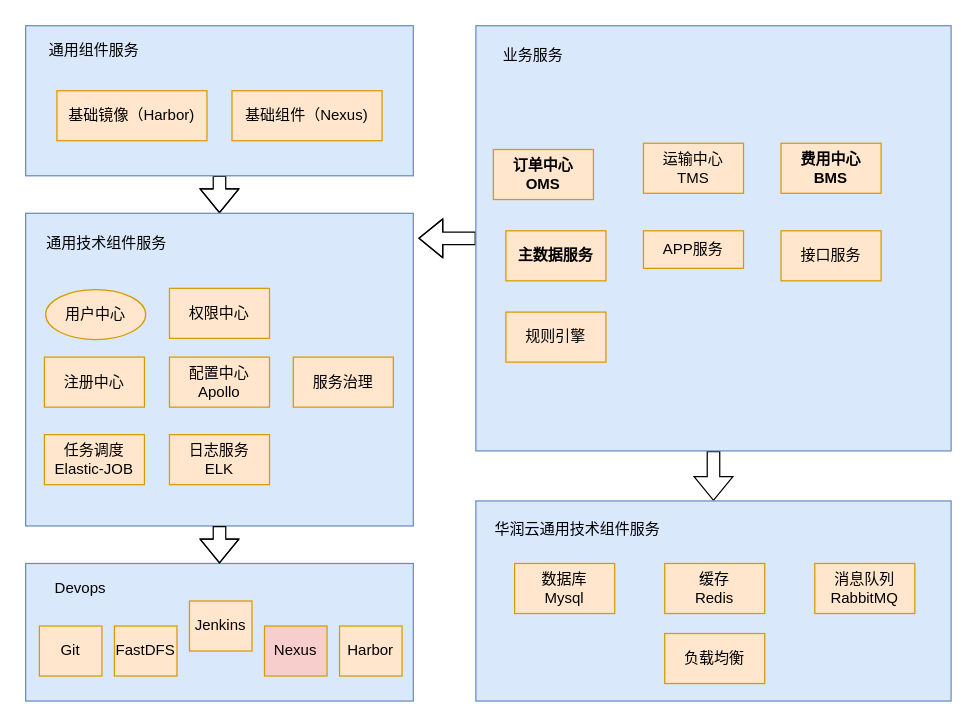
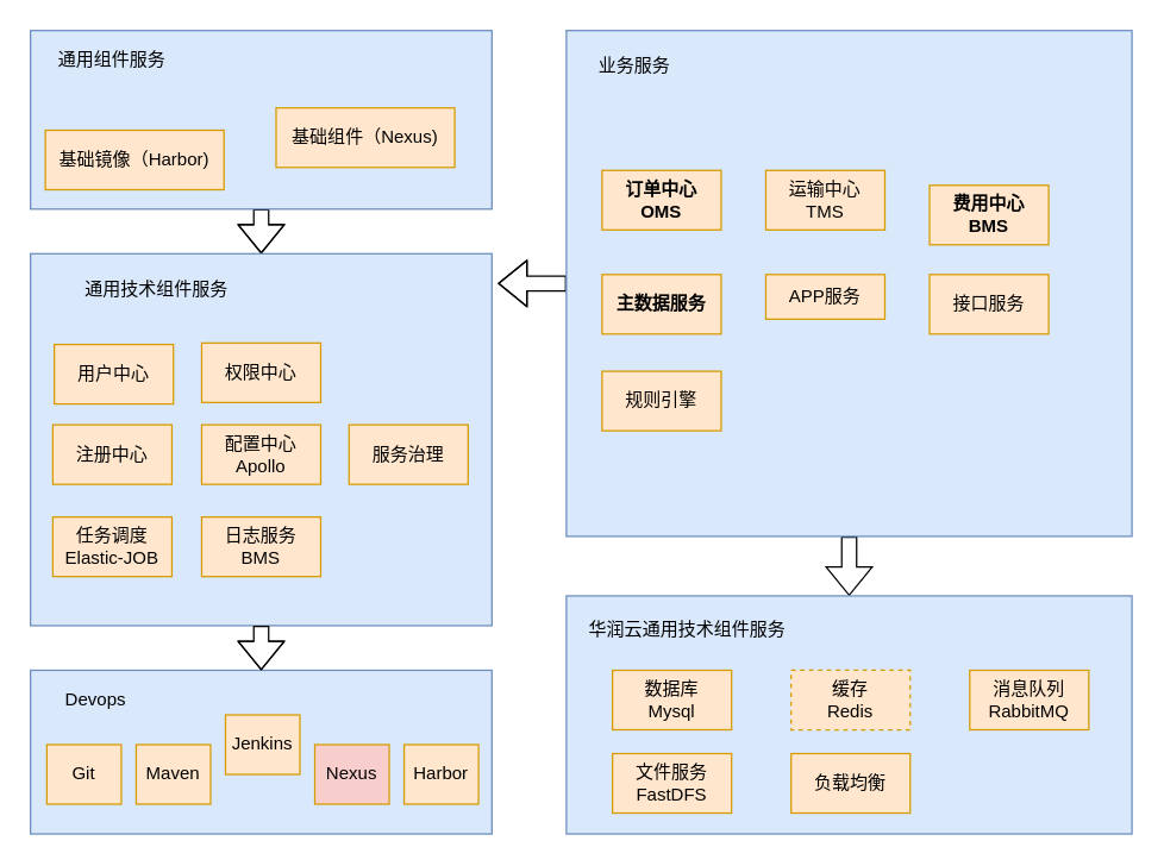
- <mxCell id="11" value="基础镜像（Harbor)" style="rounded=0;whiteSpace=wrap;html=1;shadow=0;strokeColor=#d79b00;fillColor=#ffe6cc;" parent="8" vertex="1"><mxGeometry x="25" y="52" width="120" height="40" as="geometry" /></mxCell>
+ <mxCell id="11" value="基础镜像（Harbor)" style="rounded=0;whiteSpace=wrap;html=1;shadow=0;strokeColor=#d79b00;fillColor=#ffe6cc;" parent="8" vertex="1"><mxGeometry x="10" y="67" width="120" height="40" as="geometry" /></mxCell>
- <mxCell id="41" value="费用中心&lt;br&gt;BMS" style="rounded=0;whiteSpace=wrap;html=1;shadow=0;strokeColor=#d79b00;fillColor=#ffe6cc;fontStyle=1" vertex="1" parent="1"><mxGeometry x="624" y="114" width="80" height="40" as="geometry" /></mxCell>
+ <mxCell id="41" value="费用中心&lt;br&gt;BMS" style="rounded=0;whiteSpace=wrap;html=1;shadow=0;strokeColor=#d79b00;fillColor=#ffe6cc;fontStyle=1" vertex="1" parent="1"><mxGeometry x="624" y="124" width="80" height="40" as="geometry" /></mxCell>
- <mxCell id="38" value="订单中心&lt;br&gt;OMS" style="rounded=0;whiteSpace=wrap;html=1;shadow=0;strokeColor=#d79b00;fillColor=#ffe6cc;fontStyle=1" vertex="1" parent="1"><mxGeometry x="394" y="119" width="80" height="40" as="geometry" /></mxCell>
+ <mxCell id="38" value="订单中心&lt;br&gt;OMS" style="rounded=0;whiteSpace=wrap;html=1;shadow=0;strokeColor=#d79b00;fillColor=#ffe6cc;fontStyle=1" vertex="1" parent="1"><mxGeometry x="404" y="114" width="80" height="40" as="geometry" /></mxCell>
- <mxCell id="20" value="通用技术组件服务" style="text;html=1;strokeColor=none;fillColor=none;align=center;verticalAlign=middle;whiteSpace=wrap;rounded=0;" parent="18" vertex="1"><mxGeometry x="10" y="14" width="110" height="20" as="geometry" /></mxCell>
+ <mxCell id="20" value="通用技术组件服务" style="text;html=1;strokeColor=none;fillColor=none;align=center;verticalAlign=middle;whiteSpace=wrap;rounded=0;" parent="18" vertex="1"><mxGeometry x="30" y="14" width="110" height="20" as="geometry" /></mxCell>
- <mxCell id="21" value="用户中心" style="ellipse;whiteSpace=wrap;html=1;shadow=0;strokeColor=#d79b00;fillColor=#ffe6cc;" parent="18" vertex="1"><mxGeometry x="16" y="61" width="80" height="40" as="geometry" /></mxCell>
+ <mxCell id="21" value="用户中心" style="rounded=0;whiteSpace=wrap;html=1;shadow=0;strokeColor=#d79b00;fillColor=#ffe6cc;" parent="18" vertex="1"><mxGeometry x="16" y="61" width="80" height="40" as="geometry" /></mxCell>
- <mxCell id="25" value="日志服务&lt;br&gt;ELK" style="rounded=0;whiteSpace=wrap;html=1;shadow=0;strokeColor=#d79b00;fillColor=#ffe6cc;" parent="18" vertex="1"><mxGeometry x="115" y="177" width="80" height="40" as="geometry" /></mxCell>
+ <mxCell id="25" value="日志服务&lt;br&gt;BMS" style="rounded=0;whiteSpace=wrap;html=1;shadow=0;strokeColor=#d79b00;fillColor=#ffe6cc;" parent="18" vertex="1"><mxGeometry x="115" y="177" width="80" height="40" as="geometry" /></mxCell>
- <mxCell id="16" value="缓存&lt;br&gt;Redis" style="rounded=0;whiteSpace=wrap;html=1;shadow=0;strokeColor=#d79b00;fillColor=#ffe6cc;" parent="1" vertex="1"><mxGeometry x="531" y="450" width="80" height="40" as="geometry" /></mxCell>
+ <mxCell id="16" value="缓存&lt;br&gt;Redis" style="rounded=0;whiteSpace=wrap;html=1;shadow=0;strokeColor=#d79b00;fillColor=#ffe6cc;dashed=1;" parent="1" vertex="1"><mxGeometry x="531" y="450" width="80" height="40" as="geometry" /></mxCell>
- <mxCell id="30" value="FastDFS" style="rounded=0;whiteSpace=wrap;html=1;shadow=0;strokeColor=#d79b00;fillColor=#ffe6cc;" vertex="1" parent="1"><mxGeometry x="91" y="500" width="50" height="40" as="geometry" /></mxCell>
+ <mxCell id="30" value="Maven" style="rounded=0;whiteSpace=wrap;html=1;shadow=0;strokeColor=#d79b00;fillColor=#ffe6cc;" vertex="1" parent="1"><mxGeometry x="91" y="500" width="50" height="40" as="geometry" /></mxCell>
+ <mxCell id="34" value="文件服务&lt;br&gt;FastDFS" style="rounded=0;whiteSpace=wrap;html=1;shadow=0;strokeColor=#d79b00;fillColor=#ffe6cc;" vertex="1" parent="1"><mxGeometry x="411" y="506" width="80" height="40" as="geometry" /></mxCell>
